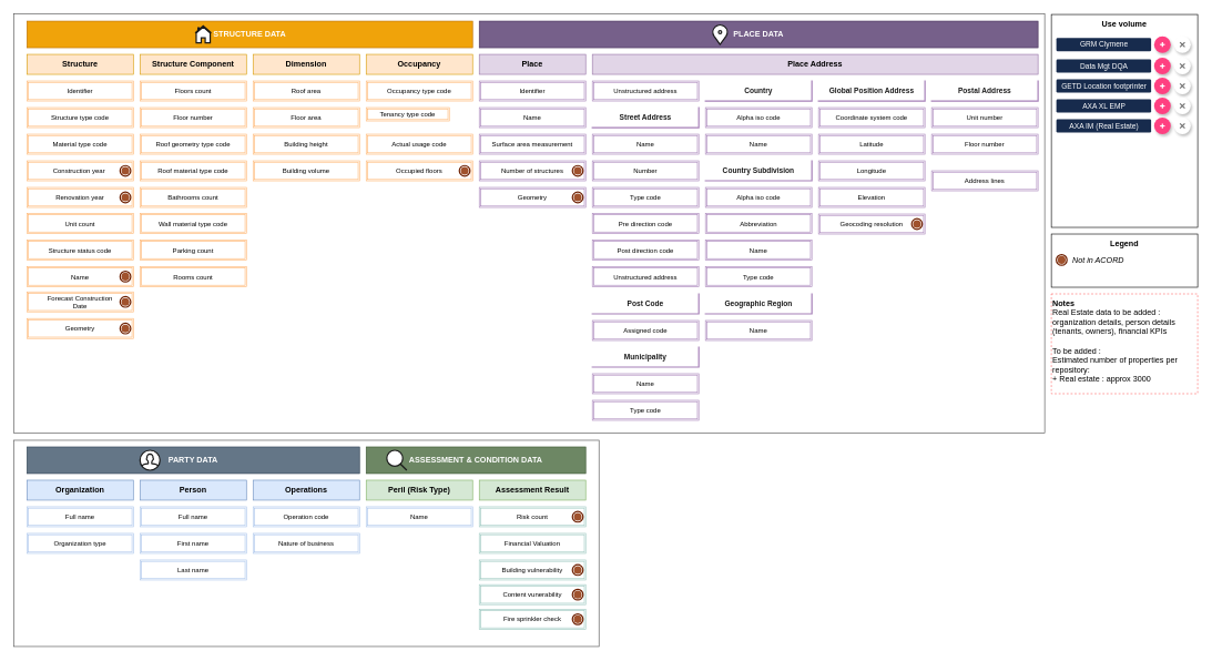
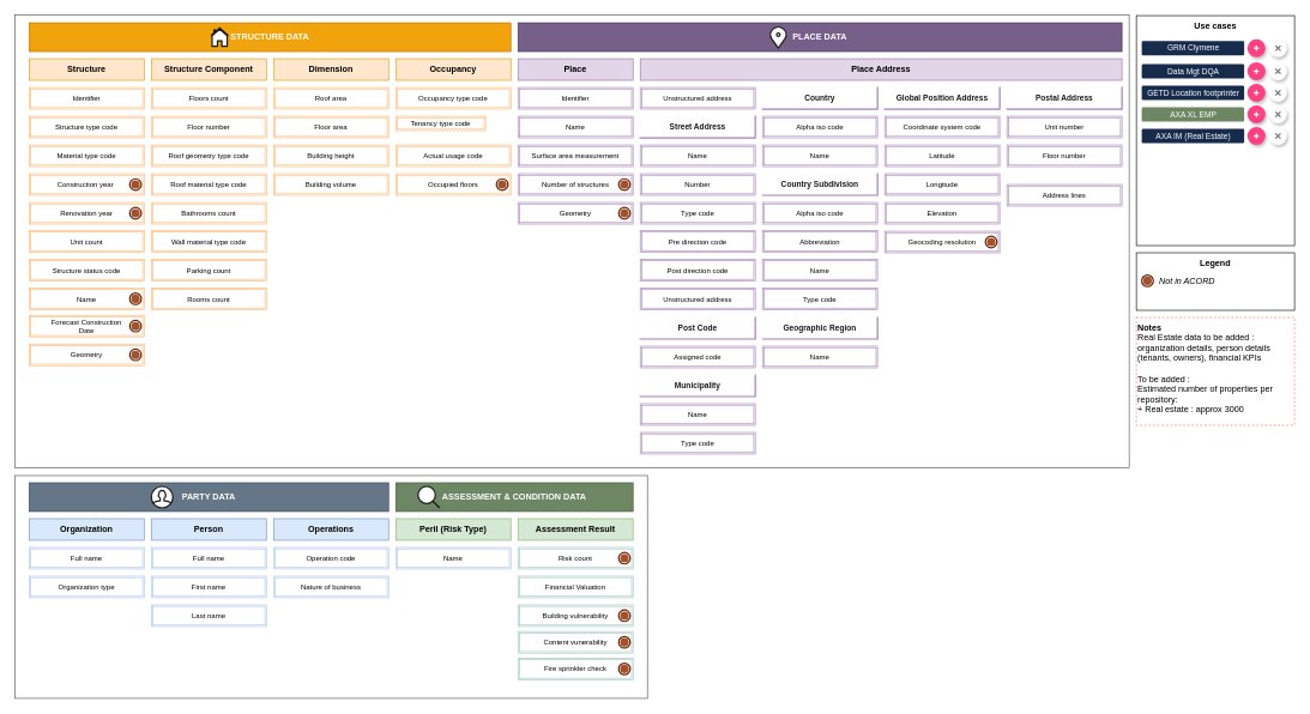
- <mxCell id="54" value="&lt;span style=&quot;font-weight: 700;&quot;&gt;Use volume&lt;/span&gt;" style="rounded=0;whiteSpace=wrap;html=1;verticalAlign=top;fontStyle=0" parent="1" vertex="1"><mxGeometry x="1580" y="21" width="220" height="320" as="geometry" /></mxCell>
+ <mxCell id="54" value="&lt;span style=&quot;font-weight: 700;&quot;&gt;Use cases&lt;/span&gt;" style="rounded=0;whiteSpace=wrap;html=1;verticalAlign=top;fontStyle=0" parent="1" vertex="1"><mxGeometry x="1580" y="21" width="220" height="320" as="geometry" /></mxCell>
- <mxCell id="119" value="AXA XL EMP" style="rounded=1;arcSize=10;fillColor=#172B4D;strokeColor=none;html=1;fontSize=11;align=center;fontColor=#ffffff;fontStyle=0;fontSize=11;sketch=0;" parent="1" vertex="1"><mxGeometry x="1587.5" y="148.5" width="142.5" height="20" as="geometry" /></mxCell>
+ <mxCell id="119" value="AXA XL EMP" style="rounded=1;arcSize=10;fillColor=#6d8764;strokeColor=none;html=1;fontSize=11;align=center;fontColor=#ffffff;fontStyle=0;fontSize=11;sketch=0;" parent="1" vertex="1"><mxGeometry x="1587.5" y="148.5" width="142.5" height="20" as="geometry" /></mxCell>
